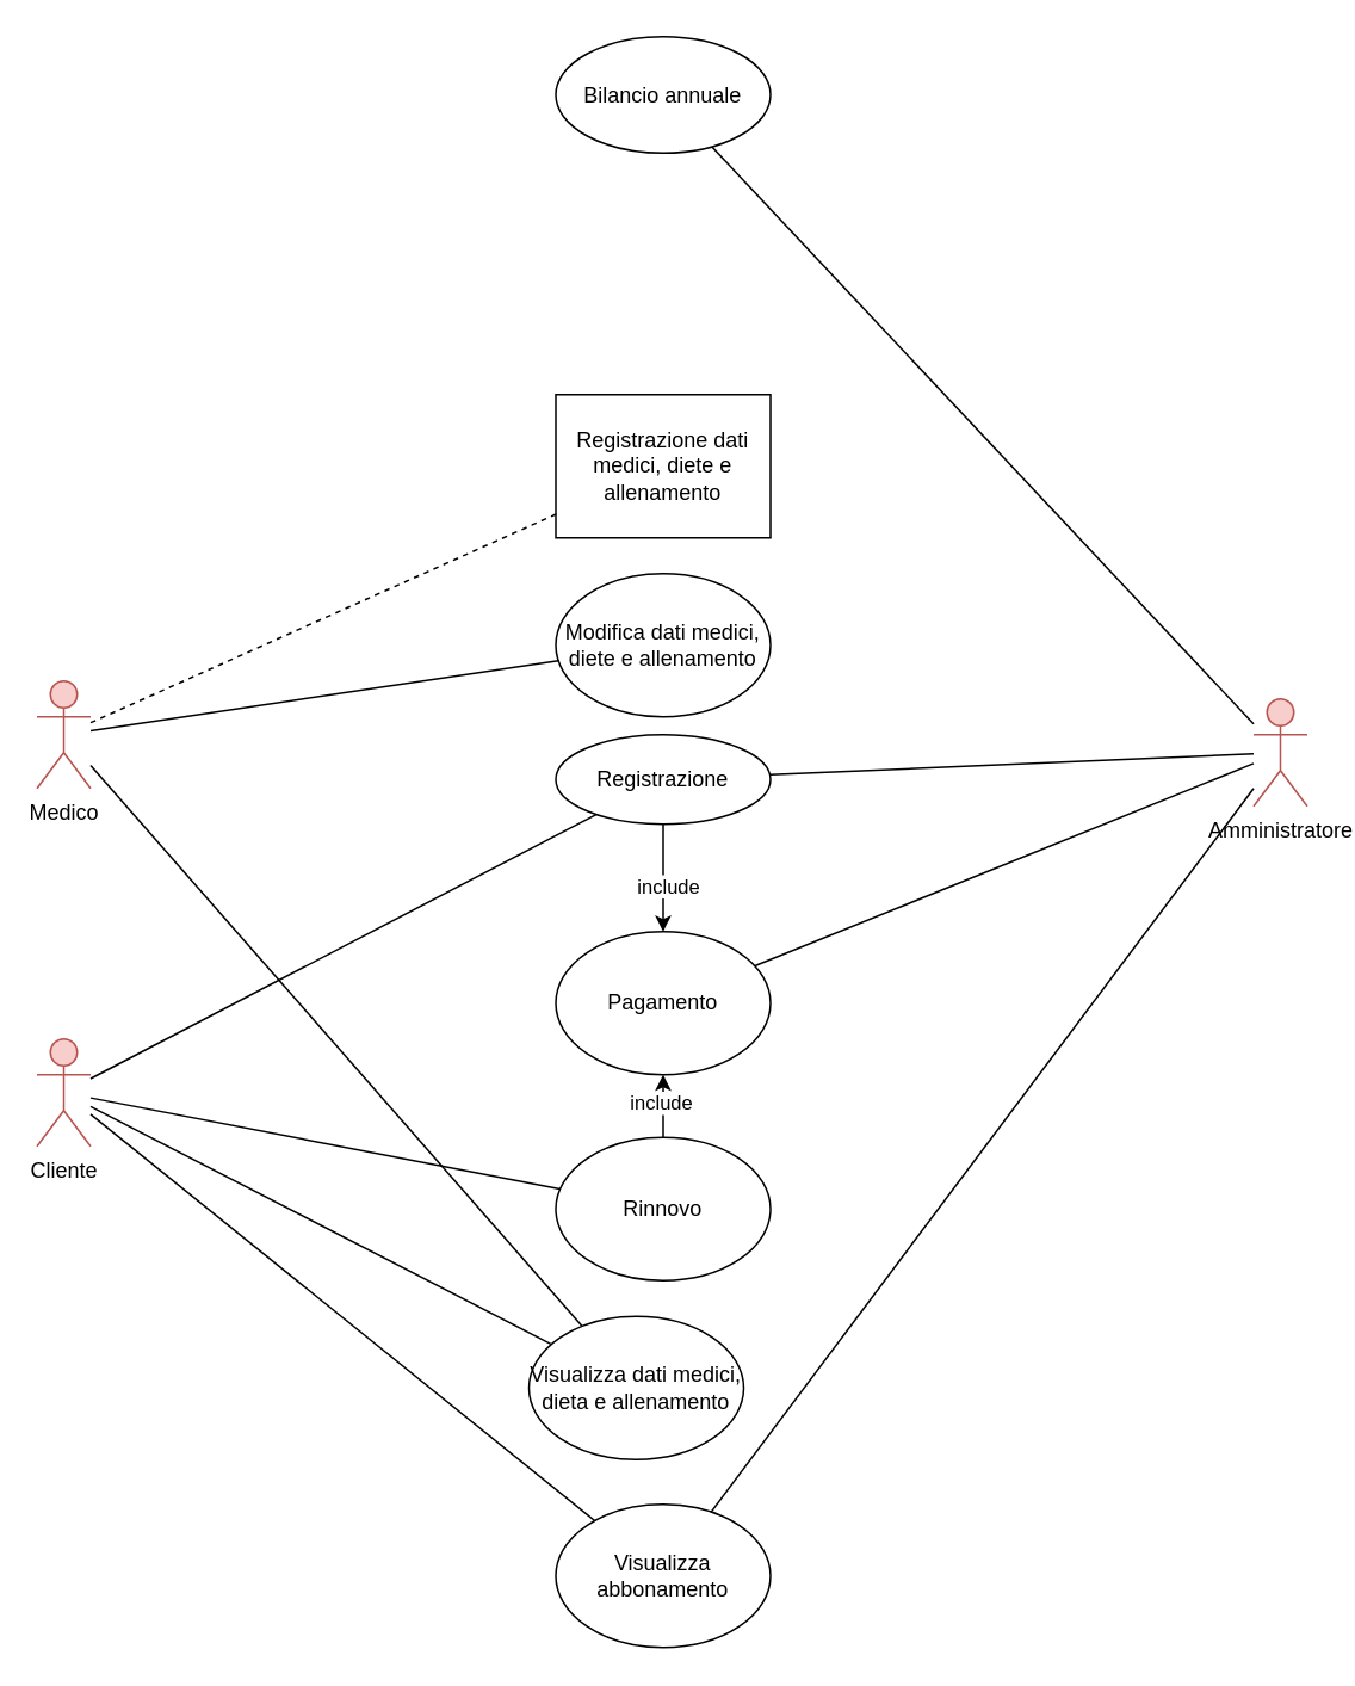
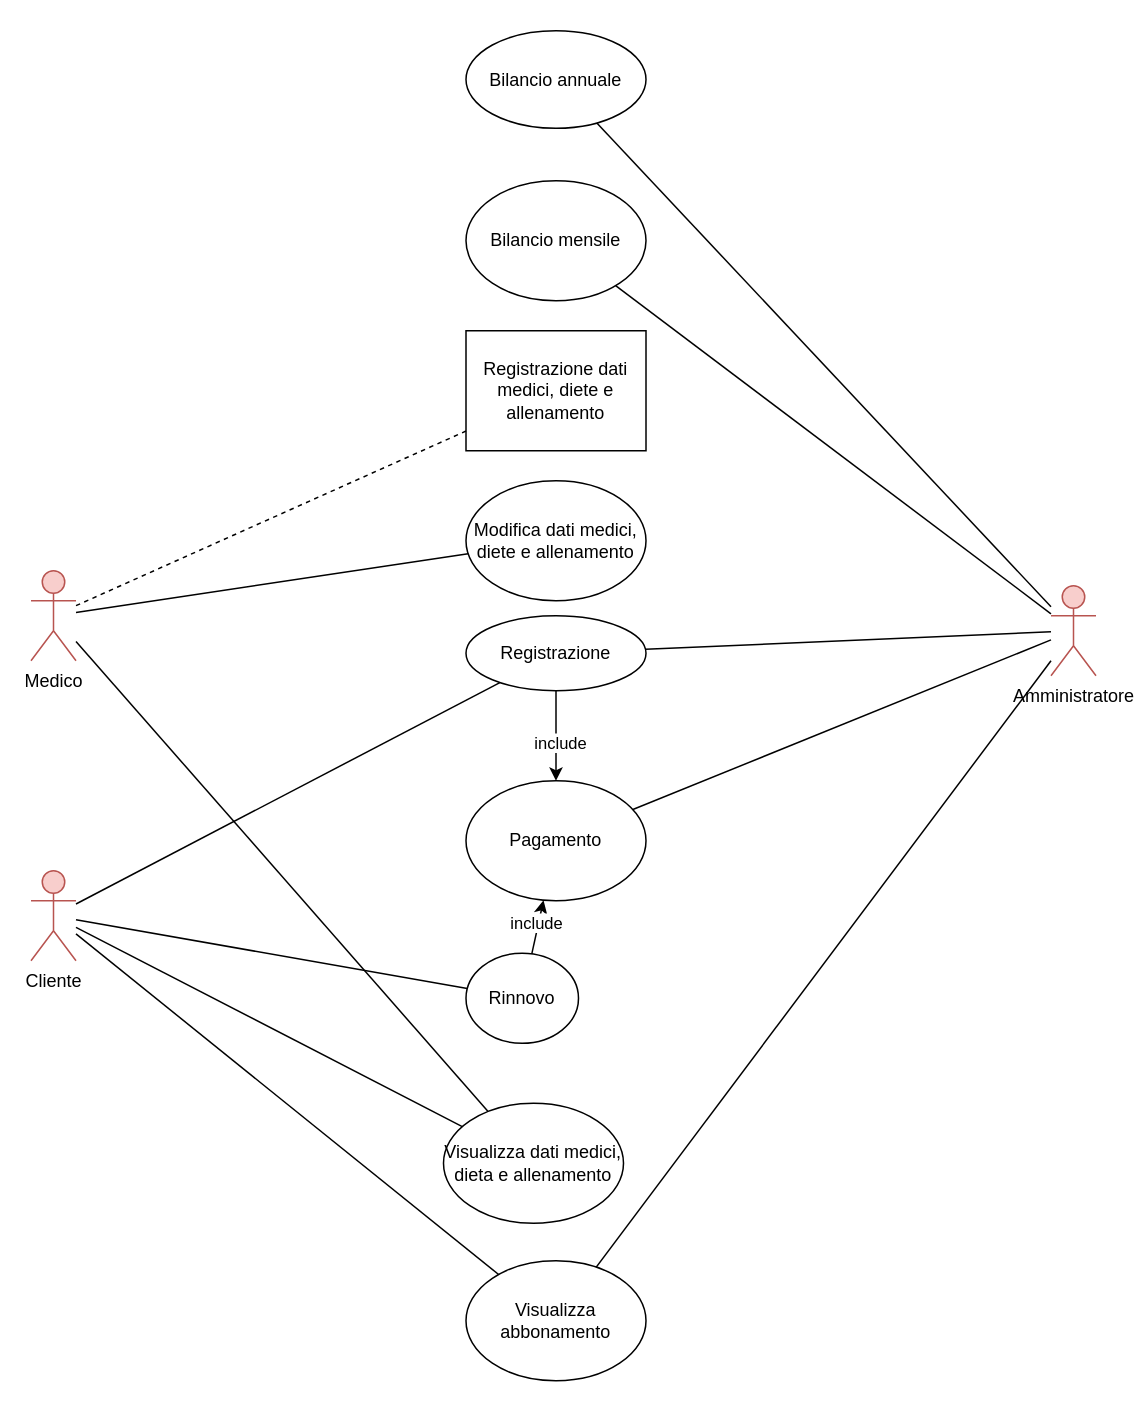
+ <mxCell id="6" value="Bilancio mensile" style="ellipse;whiteSpace=wrap;html=1;" vertex="1" parent="1"><mxGeometry x="310" y="120" width="120" height="80" as="geometry" /></mxCell>
+ <mxCell id="11" value="" style="endArrow=none;html=1;" edge="1" parent="1" source="2" target="6"><mxGeometry width="50" height="50" relative="1" as="geometry"><mxPoint x="150" y="246.939" as="sourcePoint" /><mxPoint x="322.628" y="211.709" as="targetPoint" /></mxGeometry></mxCell>
- <mxCell id="23" value="Rinnovo" style="ellipse;whiteSpace=wrap;html=1;" vertex="1" parent="1"><mxGeometry x="310" y="635" width="120" height="80" as="geometry" /></mxCell>
+ <mxCell id="23" value="Rinnovo" style="ellipse;whiteSpace=wrap;html=1;" vertex="1" parent="1"><mxGeometry x="310" y="635" width="75" height="60" as="geometry" /></mxCell>
